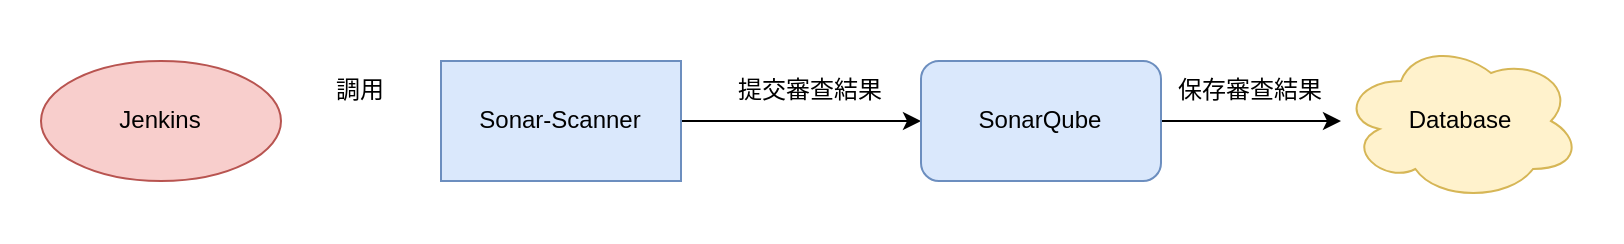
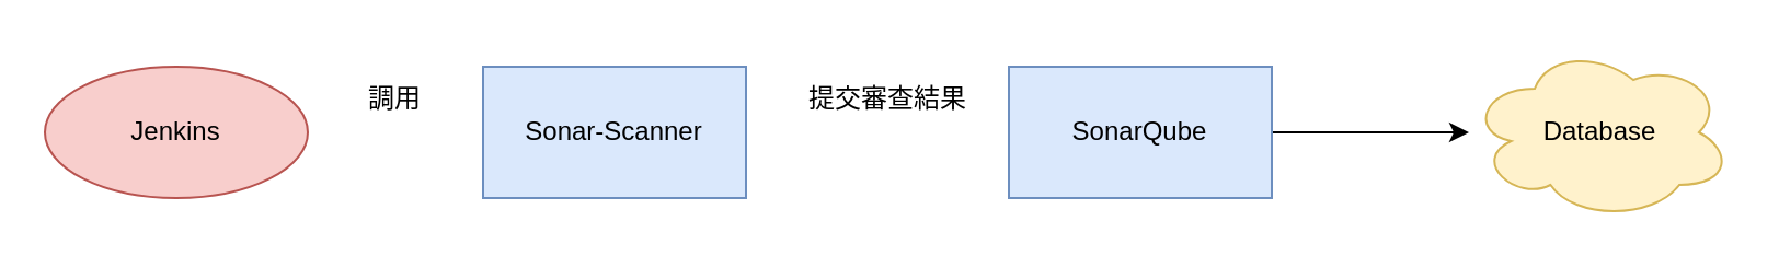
- <mxCell id="10" value="保存審查結果" style="text;html=1;strokeColor=none;fillColor=none;align=center;verticalAlign=middle;whiteSpace=wrap;rounded=0;" vertex="1" parent="1"><mxGeometry x="580" y="30" width="90" height="30" as="geometry" /></mxCell>
- <mxCell id="3" style="edgeStyle=orthogonalEdgeStyle;rounded=0;orthogonalLoop=1;jettySize=auto;html=1;entryX=0;entryY=0.5;entryDx=0;entryDy=0;" edge="1" parent="1" source="4" target="6"><mxGeometry relative="1" as="geometry" /></mxCell>
- <mxCell id="6" value="SonarQube" style="whiteSpace=wrap;html=1;fillColor=#dae8fc;strokeColor=#6c8ebf;rounded=1;" vertex="1" parent="1"><mxGeometry x="460" y="30" width="120" height="60" as="geometry" /></mxCell>
+ <mxCell id="6" value="SonarQube" style="rounded=0;whiteSpace=wrap;html=1;fillColor=#dae8fc;strokeColor=#6c8ebf;" vertex="1" parent="1"><mxGeometry x="460" y="30" width="120" height="60" as="geometry" /></mxCell>
